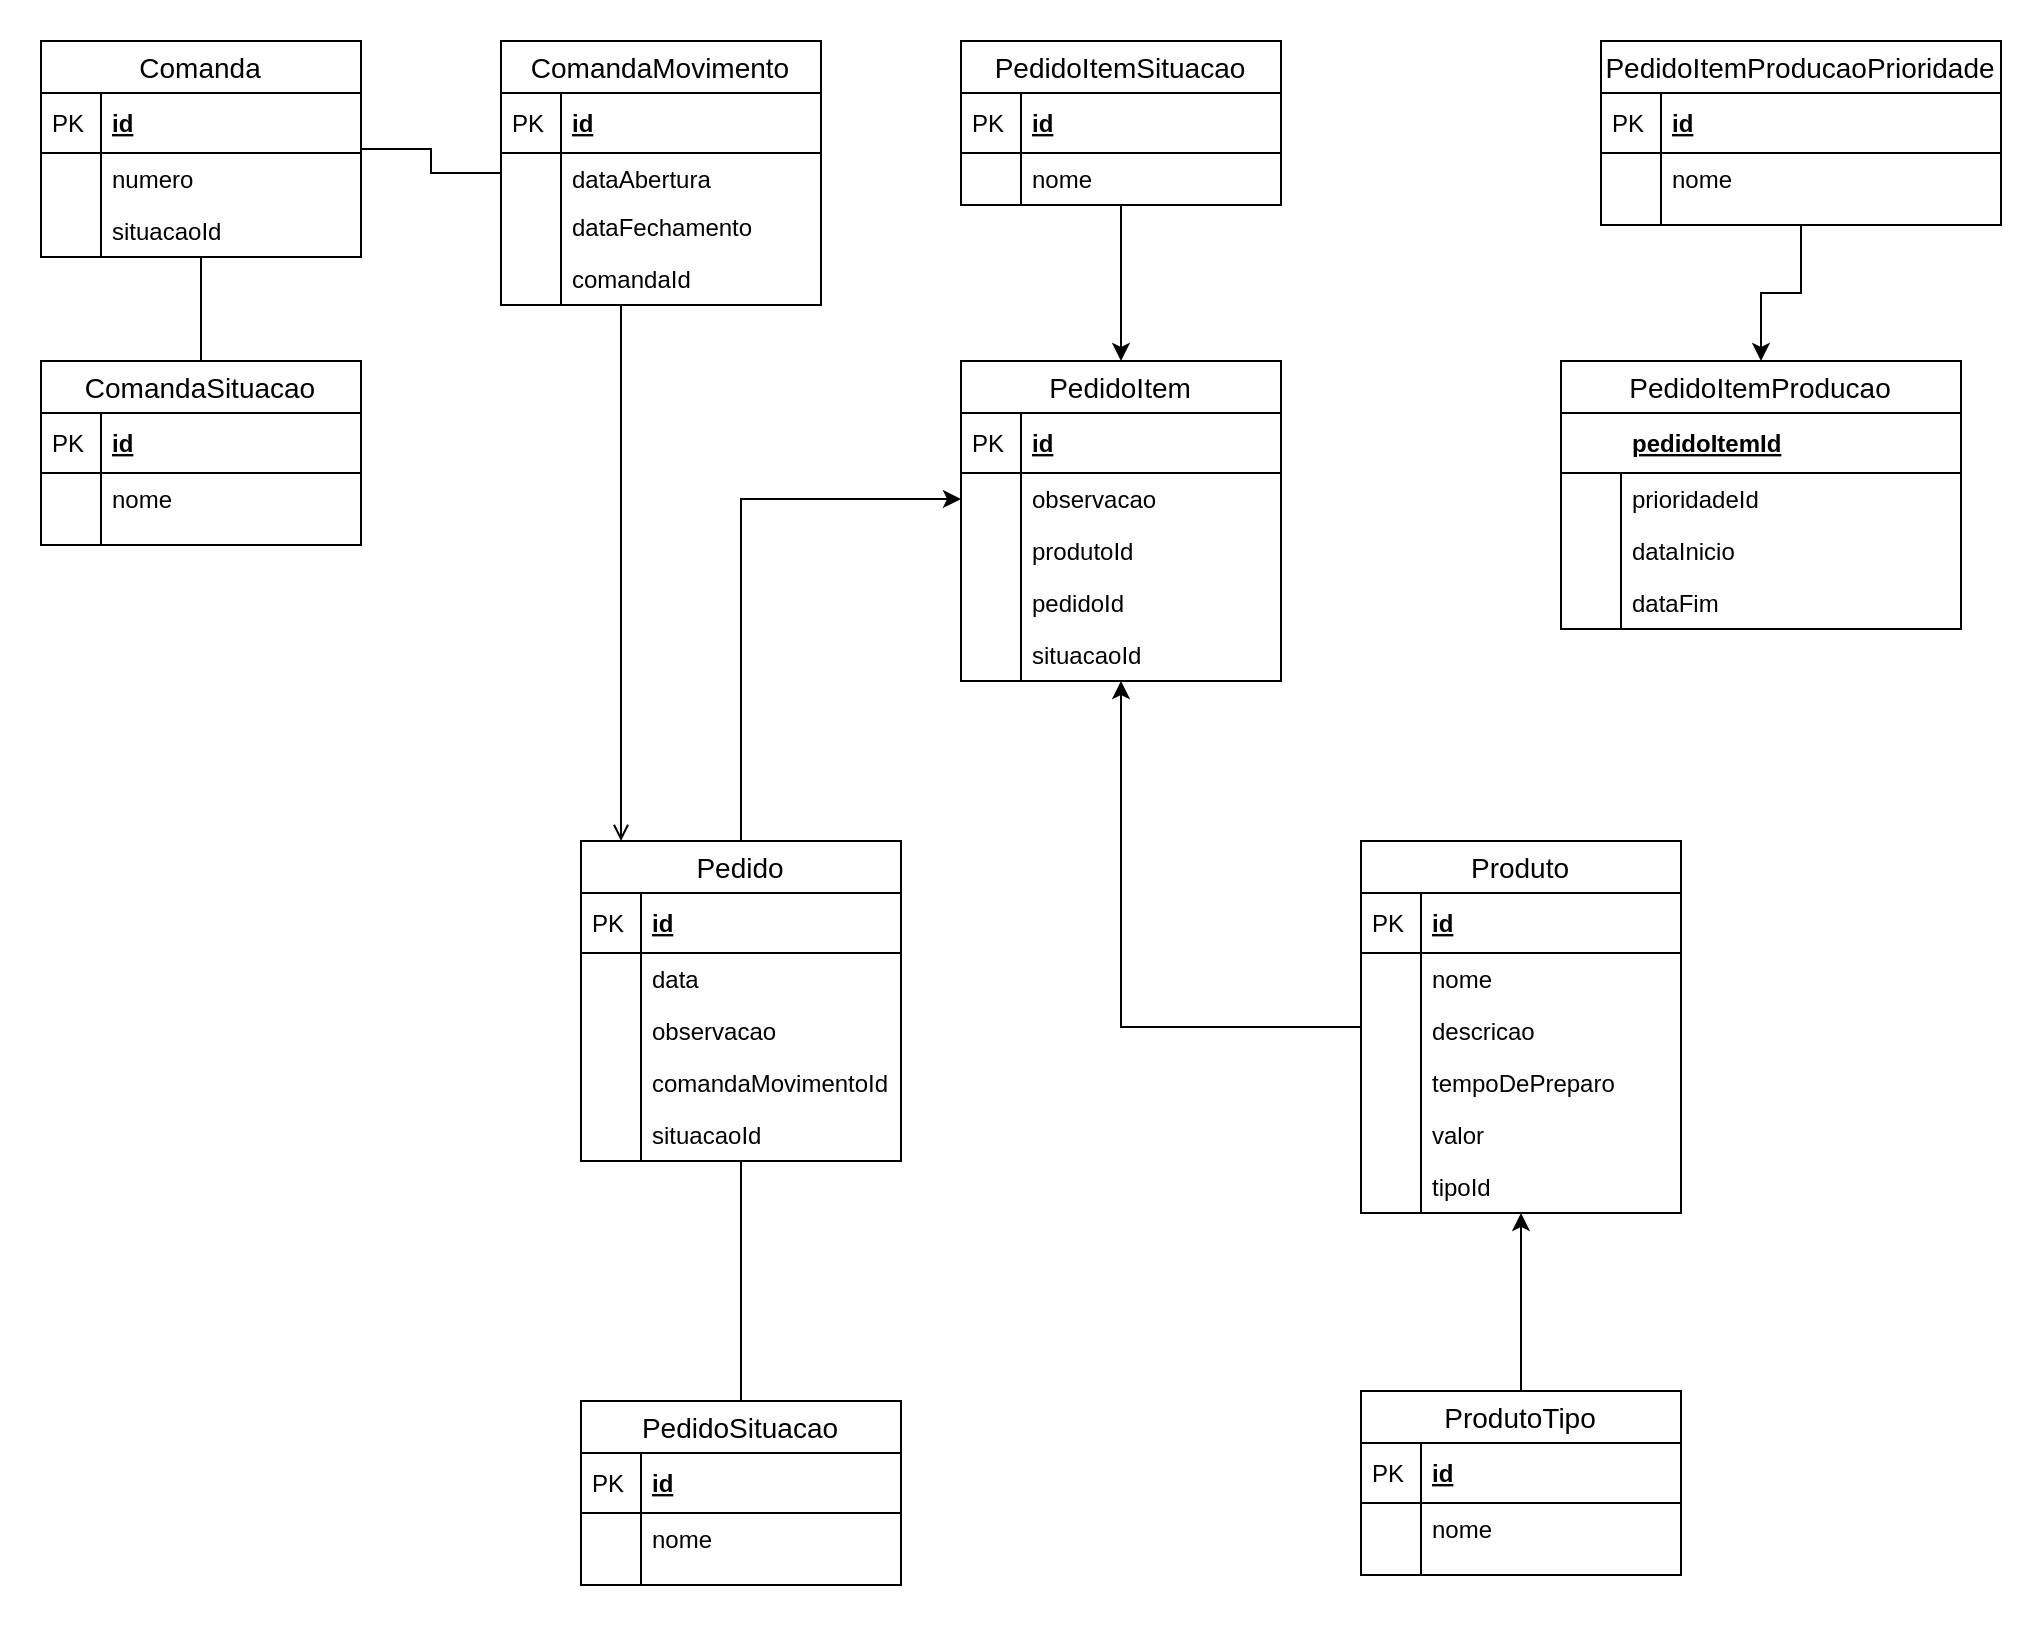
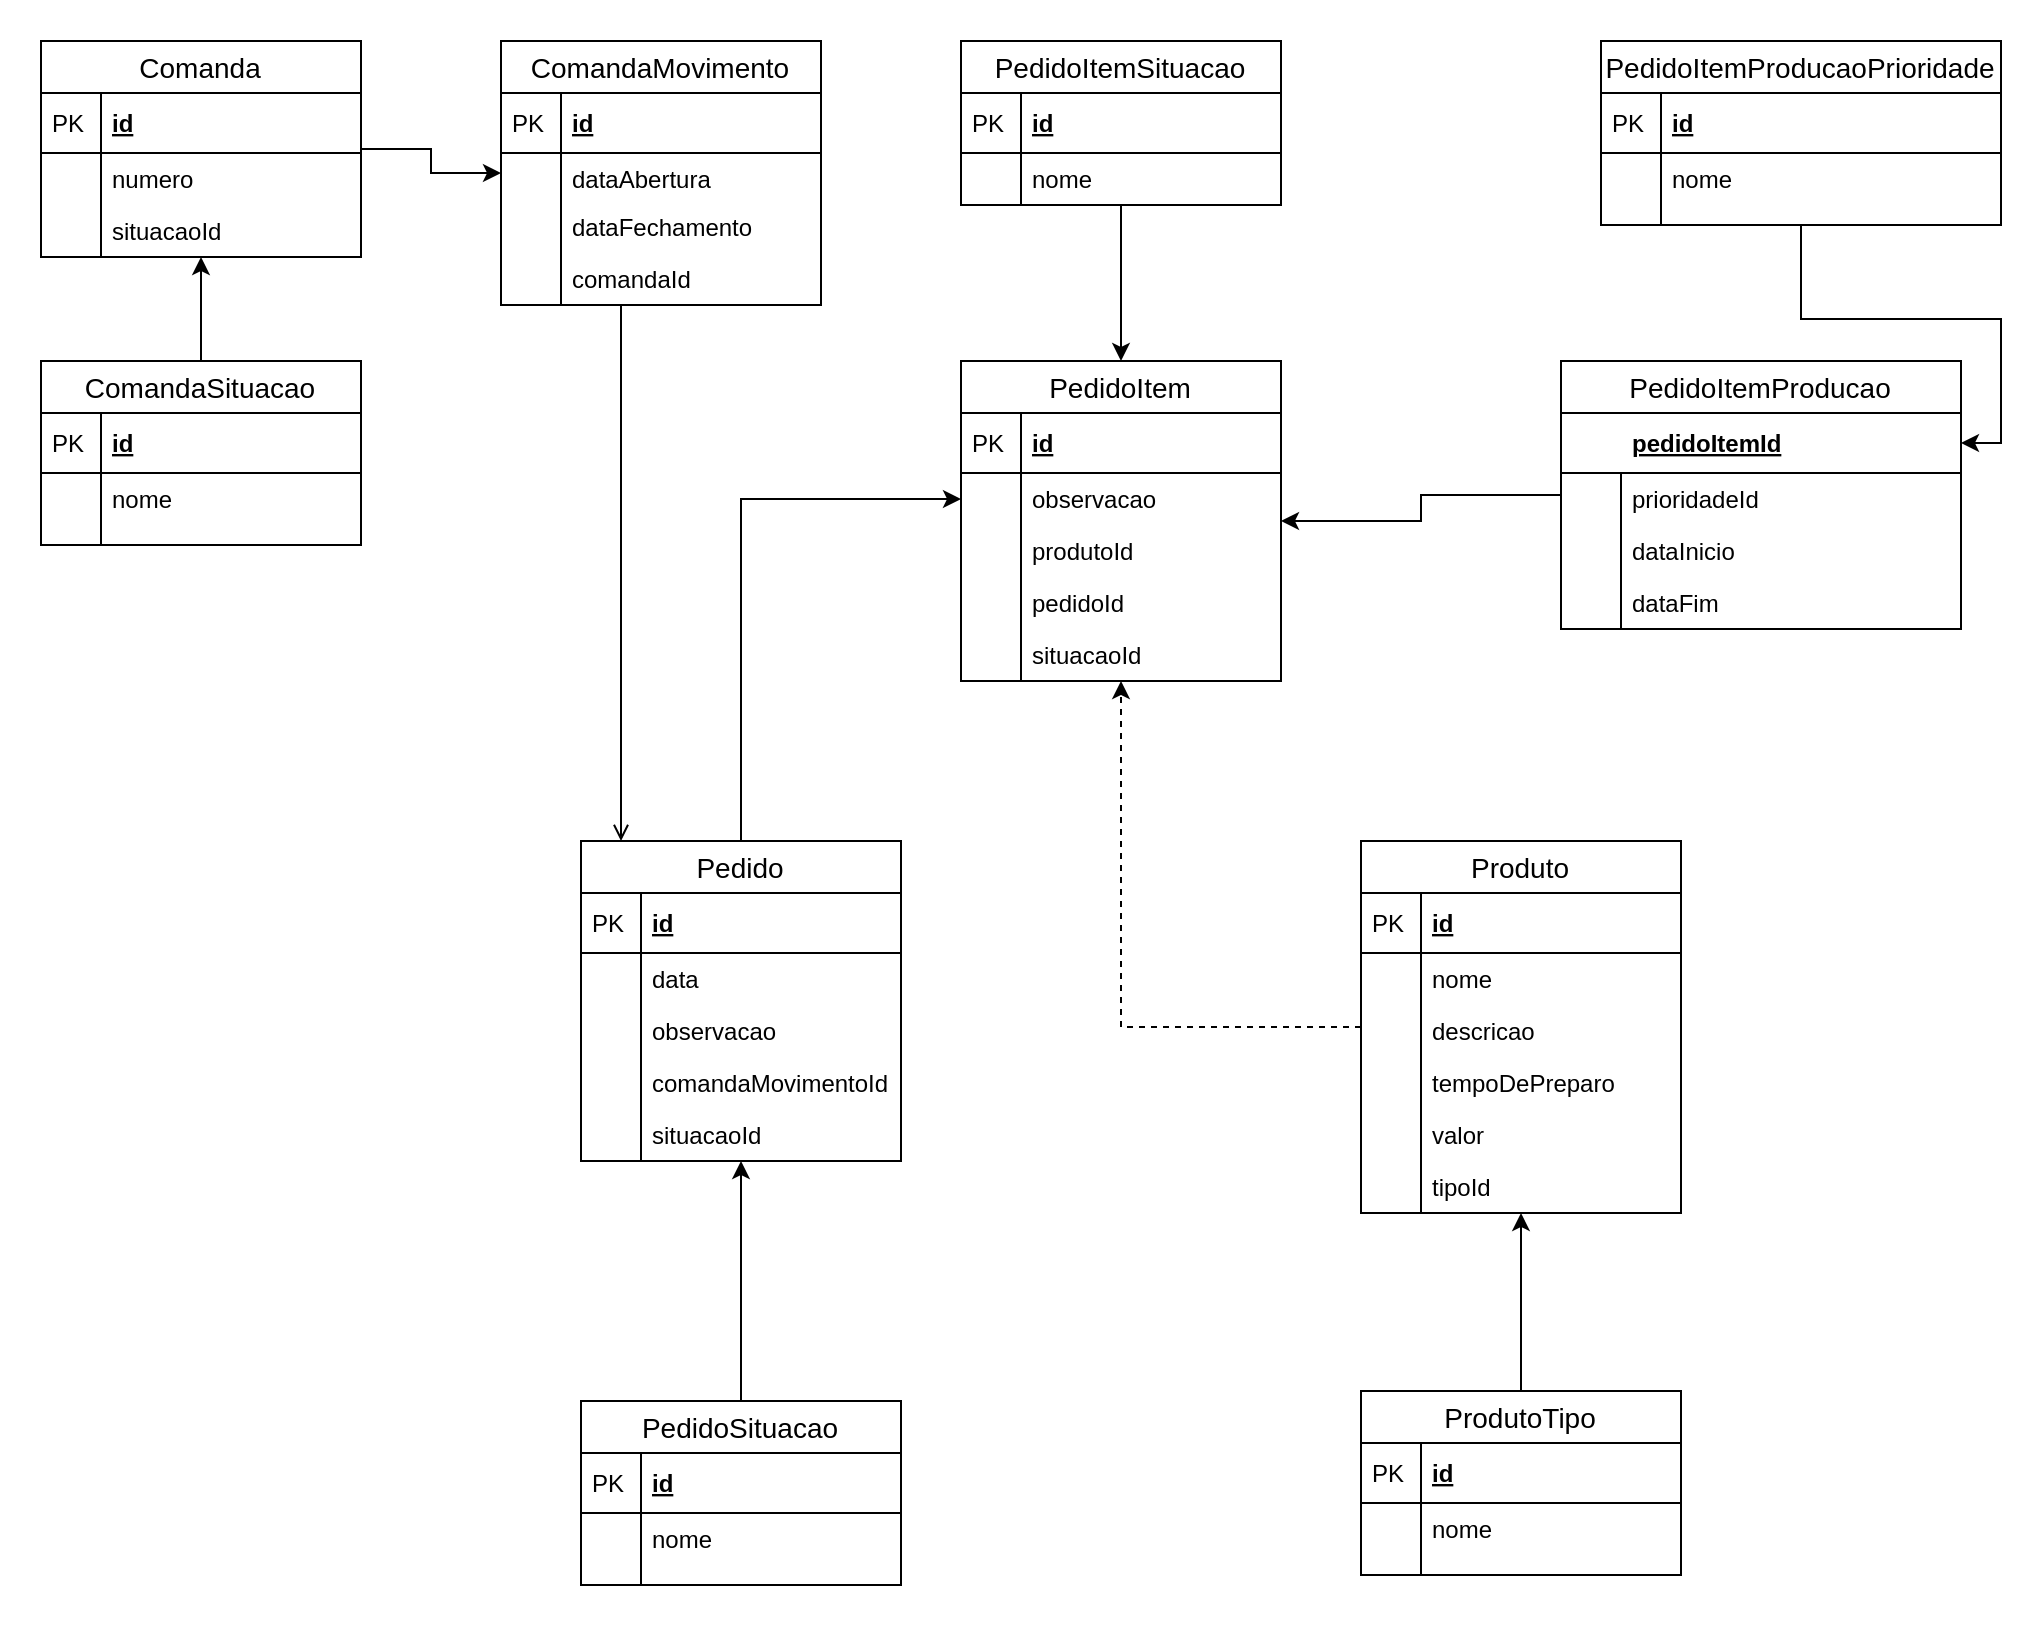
- <mxCell id="4" style="edgeStyle=orthogonalEdgeStyle;rounded=0;orthogonalLoop=1;jettySize=auto;html=1;endArrow=none;" parent="1" source="8" target="15" edge="1"><mxGeometry relative="1" as="geometry" /></mxCell>
+ <mxCell id="4" style="edgeStyle=orthogonalEdgeStyle;rounded=0;orthogonalLoop=1;jettySize=auto;html=1;" parent="1" source="8" target="15" edge="1"><mxGeometry relative="1" as="geometry" /></mxCell>
- <mxCell id="2" style="edgeStyle=orthogonalEdgeStyle;rounded=0;orthogonalLoop=1;jettySize=auto;html=1;endArrow=none;" parent="1" source="59" target="8" edge="1"><mxGeometry relative="1" as="geometry" /></mxCell>
+ <mxCell id="2" style="edgeStyle=orthogonalEdgeStyle;rounded=0;orthogonalLoop=1;jettySize=auto;html=1;" parent="1" source="59" target="8" edge="1"><mxGeometry relative="1" as="geometry" /></mxCell>
- <mxCell id="5" style="edgeStyle=orthogonalEdgeStyle;rounded=0;orthogonalLoop=1;jettySize=auto;html=1;entryX=0.5;entryY=0;entryDx=0;entryDy=0;" parent="1" source="97" target="77" edge="1"><mxGeometry relative="1" as="geometry" /></mxCell>
+ <mxCell id="5" style="edgeStyle=orthogonalEdgeStyle;rounded=0;orthogonalLoop=1;jettySize=auto;html=1;" parent="1" source="97" target="78" edge="1"><mxGeometry relative="1" as="geometry" /></mxCell>
+ <mxCell id="56" style="edgeStyle=orthogonalEdgeStyle;rounded=0;orthogonalLoop=1;jettySize=auto;html=1;" parent="1" source="77" target="66" edge="1"><mxGeometry relative="1" as="geometry" /></mxCell>
- <mxCell id="35" style="edgeStyle=orthogonalEdgeStyle;rounded=0;orthogonalLoop=1;jettySize=auto;html=1;" parent="1" source="36" target="66" edge="1"><mxGeometry relative="1" as="geometry" /></mxCell>
+ <mxCell id="35" style="edgeStyle=orthogonalEdgeStyle;rounded=0;orthogonalLoop=1;jettySize=auto;html=1;dashed=1;" parent="1" source="36" target="66" edge="1"><mxGeometry relative="1" as="geometry" /></mxCell>
- <mxCell id="3" style="edgeStyle=orthogonalEdgeStyle;rounded=0;orthogonalLoop=1;jettySize=auto;html=1;endArrow=none;" parent="1" source="85" target="24" edge="1"><mxGeometry relative="1" as="geometry" /></mxCell>
+ <mxCell id="3" style="edgeStyle=orthogonalEdgeStyle;rounded=0;orthogonalLoop=1;jettySize=auto;html=1;" parent="1" source="85" target="24" edge="1"><mxGeometry relative="1" as="geometry" /></mxCell>
